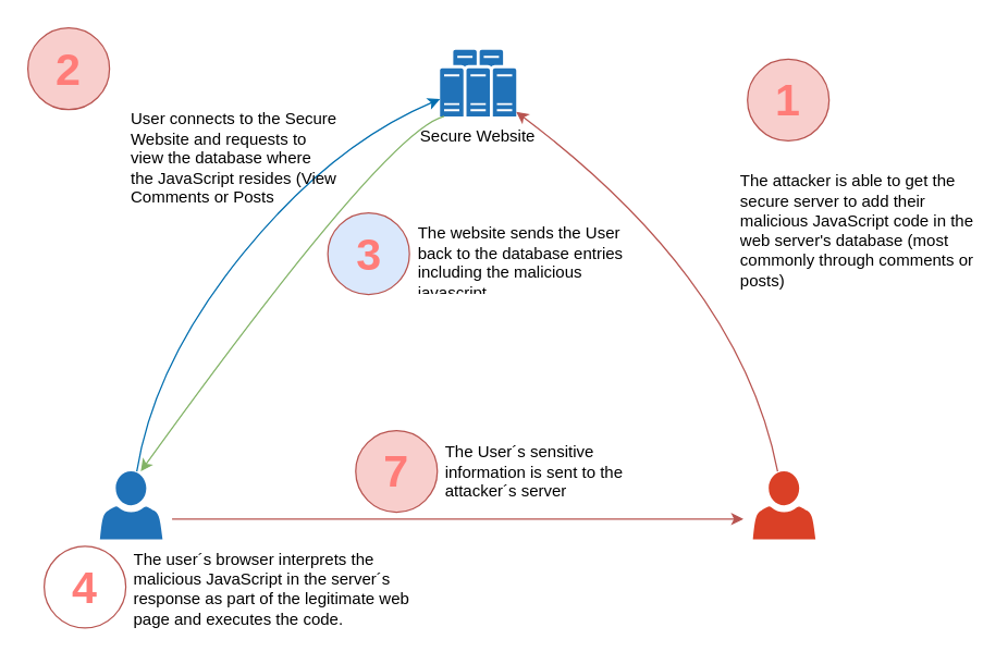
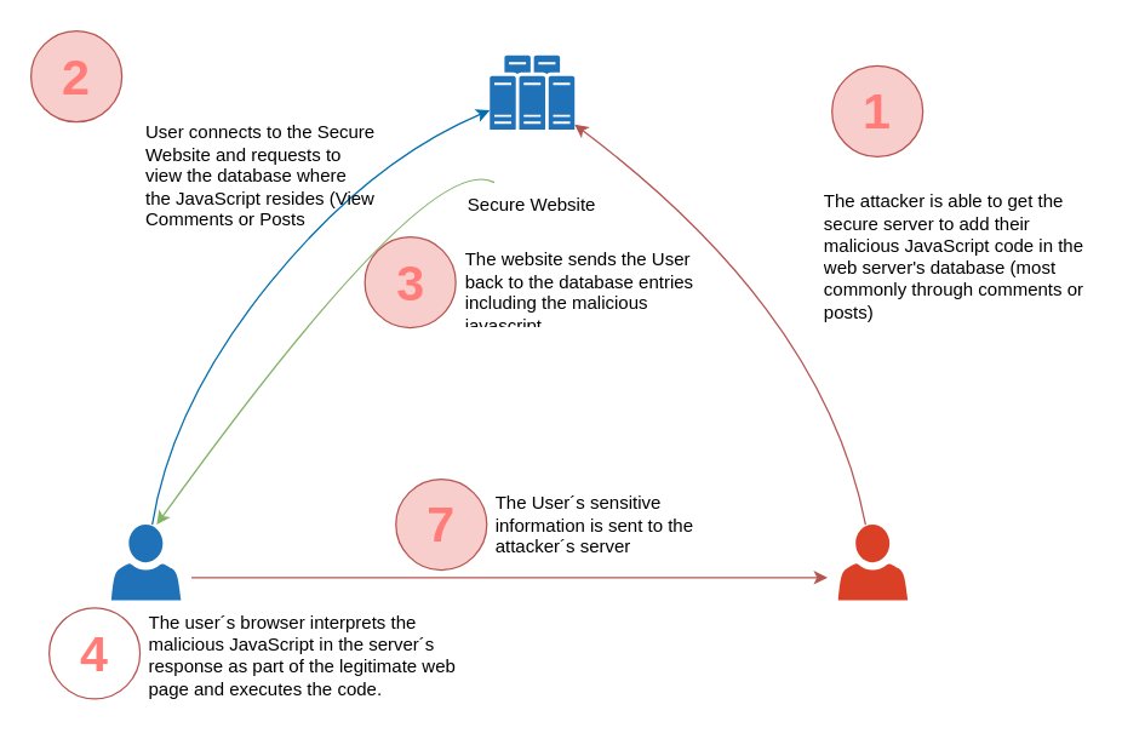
- <mxCell id="10" value="Secure Website" style="text;html=1;strokeColor=none;fillColor=none;align=center;verticalAlign=middle;whiteSpace=wrap;rounded=0;" vertex="1" parent="1"><mxGeometry x="301" y="85" width="100" height="30" as="geometry" /></mxCell>
+ <mxCell id="10" value="Secure Website" style="text;html=1;strokeColor=none;fillColor=none;align=center;verticalAlign=middle;whiteSpace=wrap;rounded=0;" vertex="1" parent="1"><mxGeometry x="301" y="120" width="100" height="30" as="geometry" /></mxCell>
- <mxCell id="16" value="&lt;font color=&quot;#ff7c78&quot; style=&quot;font-size: 33px;&quot;&gt;&lt;b&gt;3&lt;/b&gt;&lt;/font&gt;" style="ellipse;whiteSpace=wrap;html=1;aspect=fixed;fillColor=#dae8fc;strokeColor=#b85450;" vertex="1" parent="1"><mxGeometry x="240.5" y="156" width="60" height="60" as="geometry" /></mxCell>
+ <mxCell id="16" value="&lt;font color=&quot;#ff7c78&quot; style=&quot;font-size: 33px;&quot;&gt;&lt;b&gt;3&lt;/b&gt;&lt;/font&gt;" style="ellipse;whiteSpace=wrap;html=1;aspect=fixed;fillColor=#f8cecc;strokeColor=#b85450;" vertex="1" parent="1"><mxGeometry x="240.5" y="156" width="60" height="60" as="geometry" /></mxCell>
